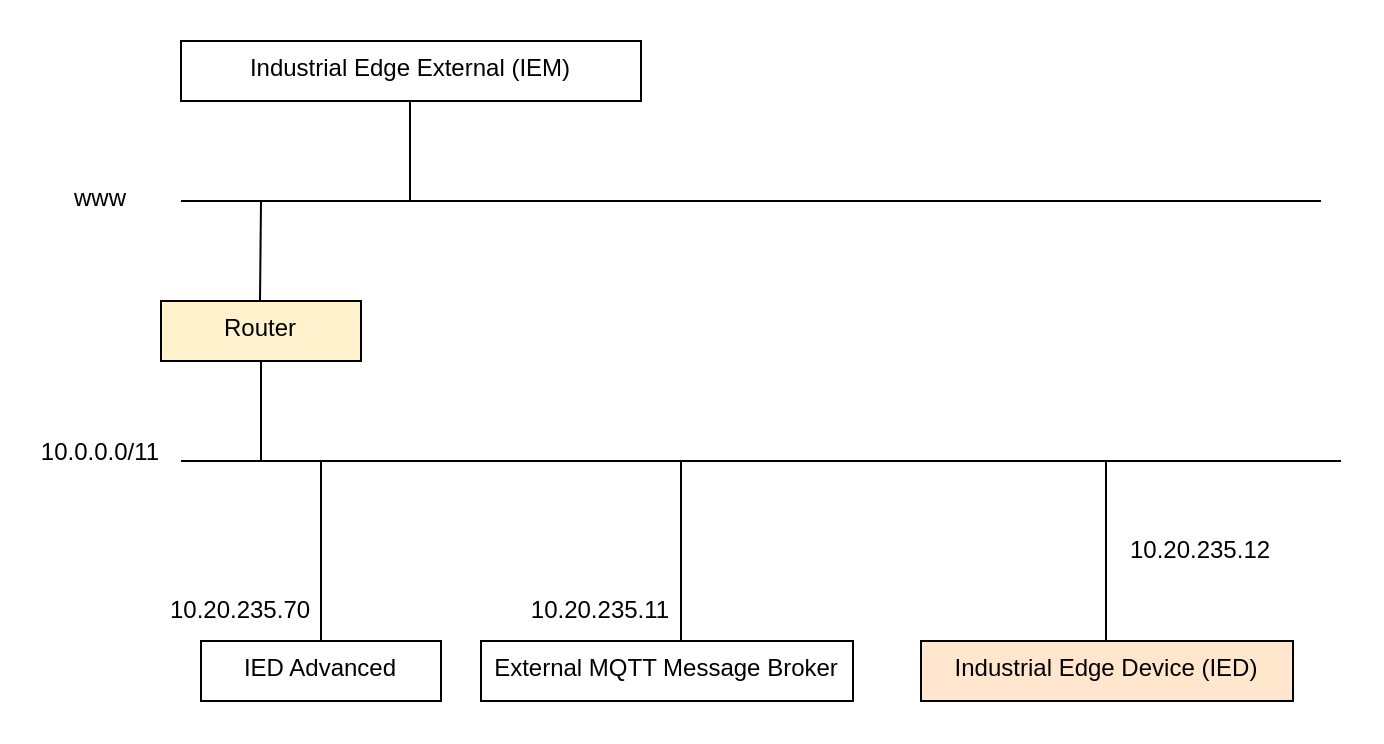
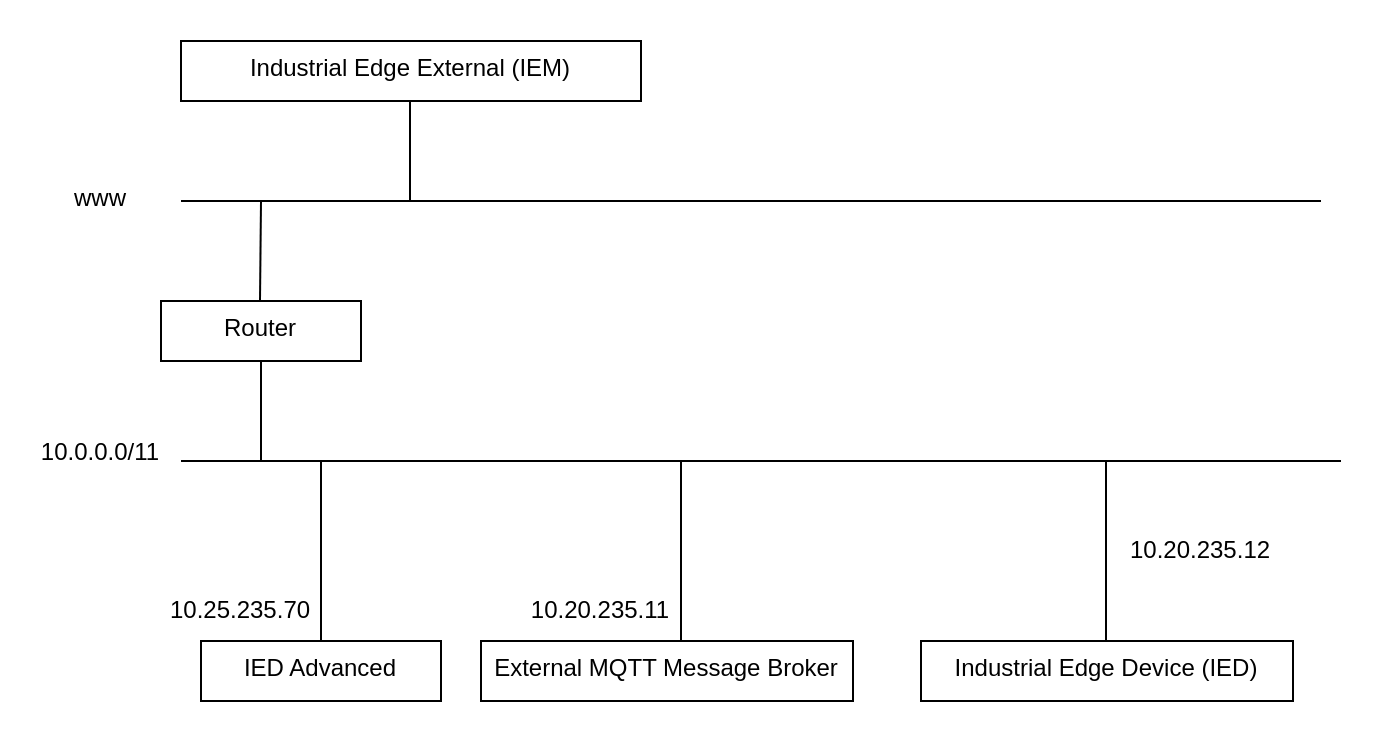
- <mxCell id="13" value="Router" style="rounded=0;whiteSpace=wrap;html=1;verticalAlign=top;fillColor=#fff2cc;" vertex="1" parent="1"><mxGeometry x="80" y="150" width="100" height="30" as="geometry" /></mxCell>
+ <mxCell id="13" value="Router" style="rounded=0;whiteSpace=wrap;html=1;verticalAlign=top;" vertex="1" parent="1"><mxGeometry x="80" y="150" width="100" height="30" as="geometry" /></mxCell>
- <mxCell id="6" value="10.20.235.70" style="text;html=1;strokeColor=none;fillColor=none;align=center;verticalAlign=middle;whiteSpace=wrap;rounded=0;" vertex="1" parent="1"><mxGeometry x="90" y="290" width="60" height="30" as="geometry" /></mxCell>
+ <mxCell id="6" value="10.25.235.70" style="text;html=1;strokeColor=none;fillColor=none;align=center;verticalAlign=middle;whiteSpace=wrap;rounded=0;" vertex="1" parent="1"><mxGeometry x="90" y="290" width="60" height="30" as="geometry" /></mxCell>
- <mxCell id="10" value="Industrial Edge Device (IED)" style="rounded=0;whiteSpace=wrap;html=1;verticalAlign=top;fillColor=#ffe6cc;" vertex="1" parent="1"><mxGeometry x="460" y="320" width="186" height="30" as="geometry" /></mxCell>
+ <mxCell id="10" value="Industrial Edge Device (IED)" style="rounded=0;whiteSpace=wrap;html=1;verticalAlign=top;" vertex="1" parent="1"><mxGeometry x="460" y="320" width="186" height="30" as="geometry" /></mxCell>
